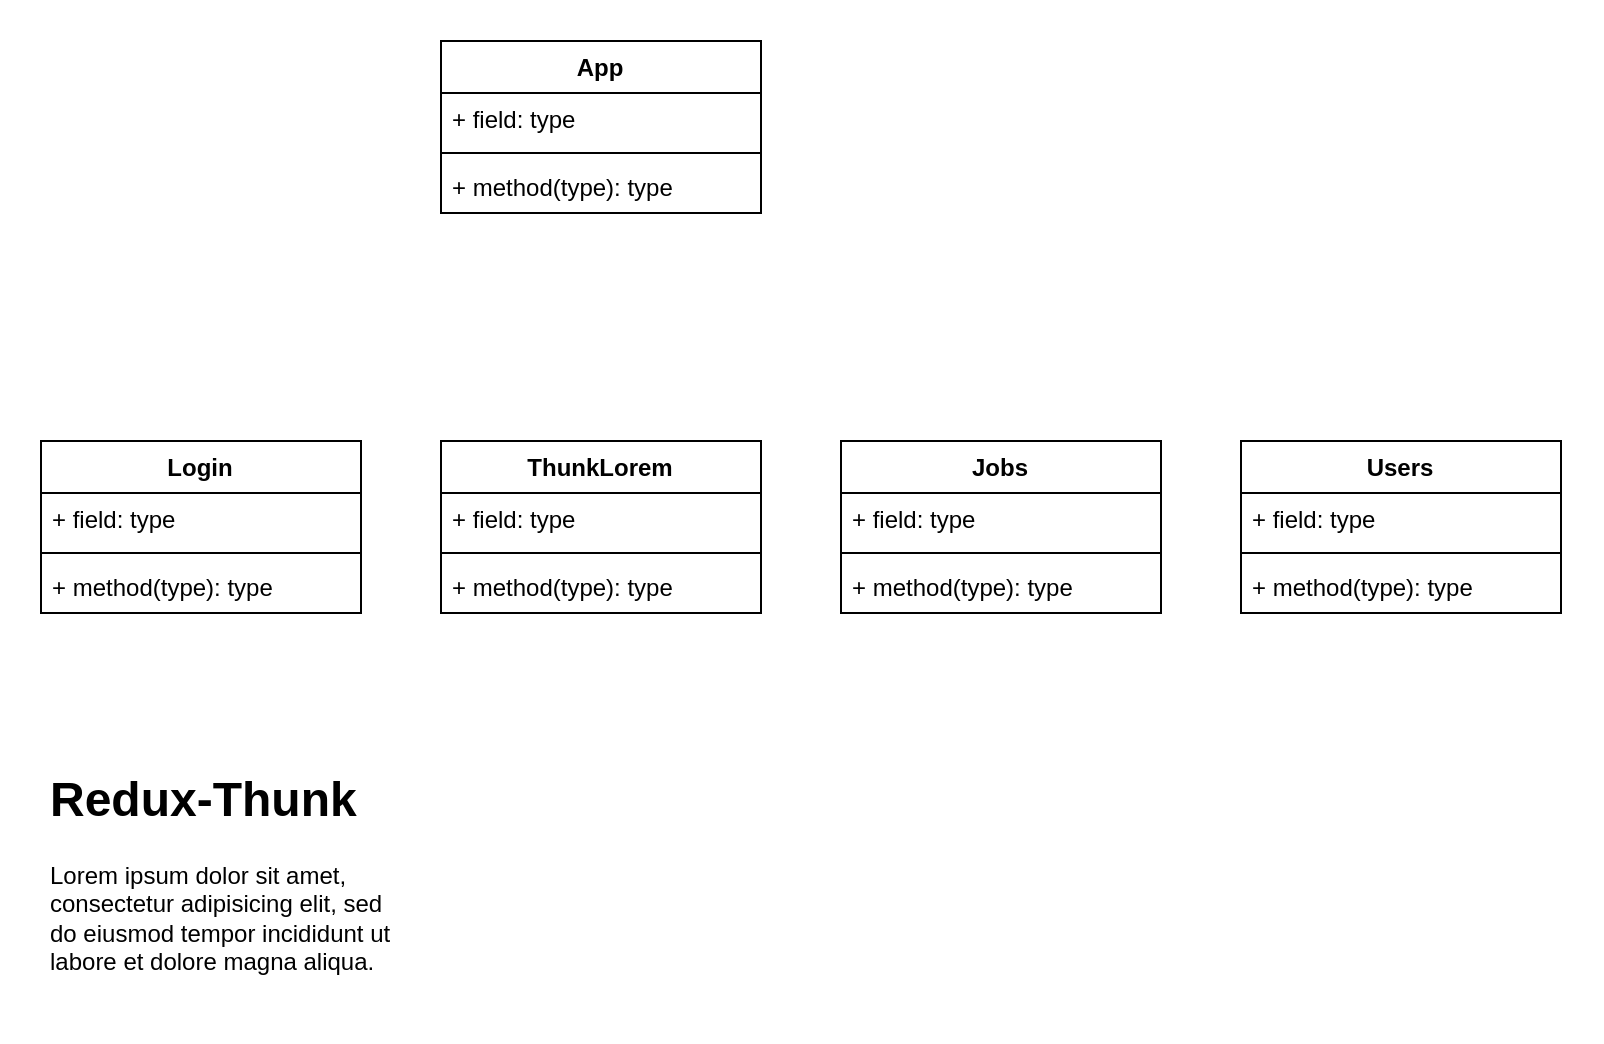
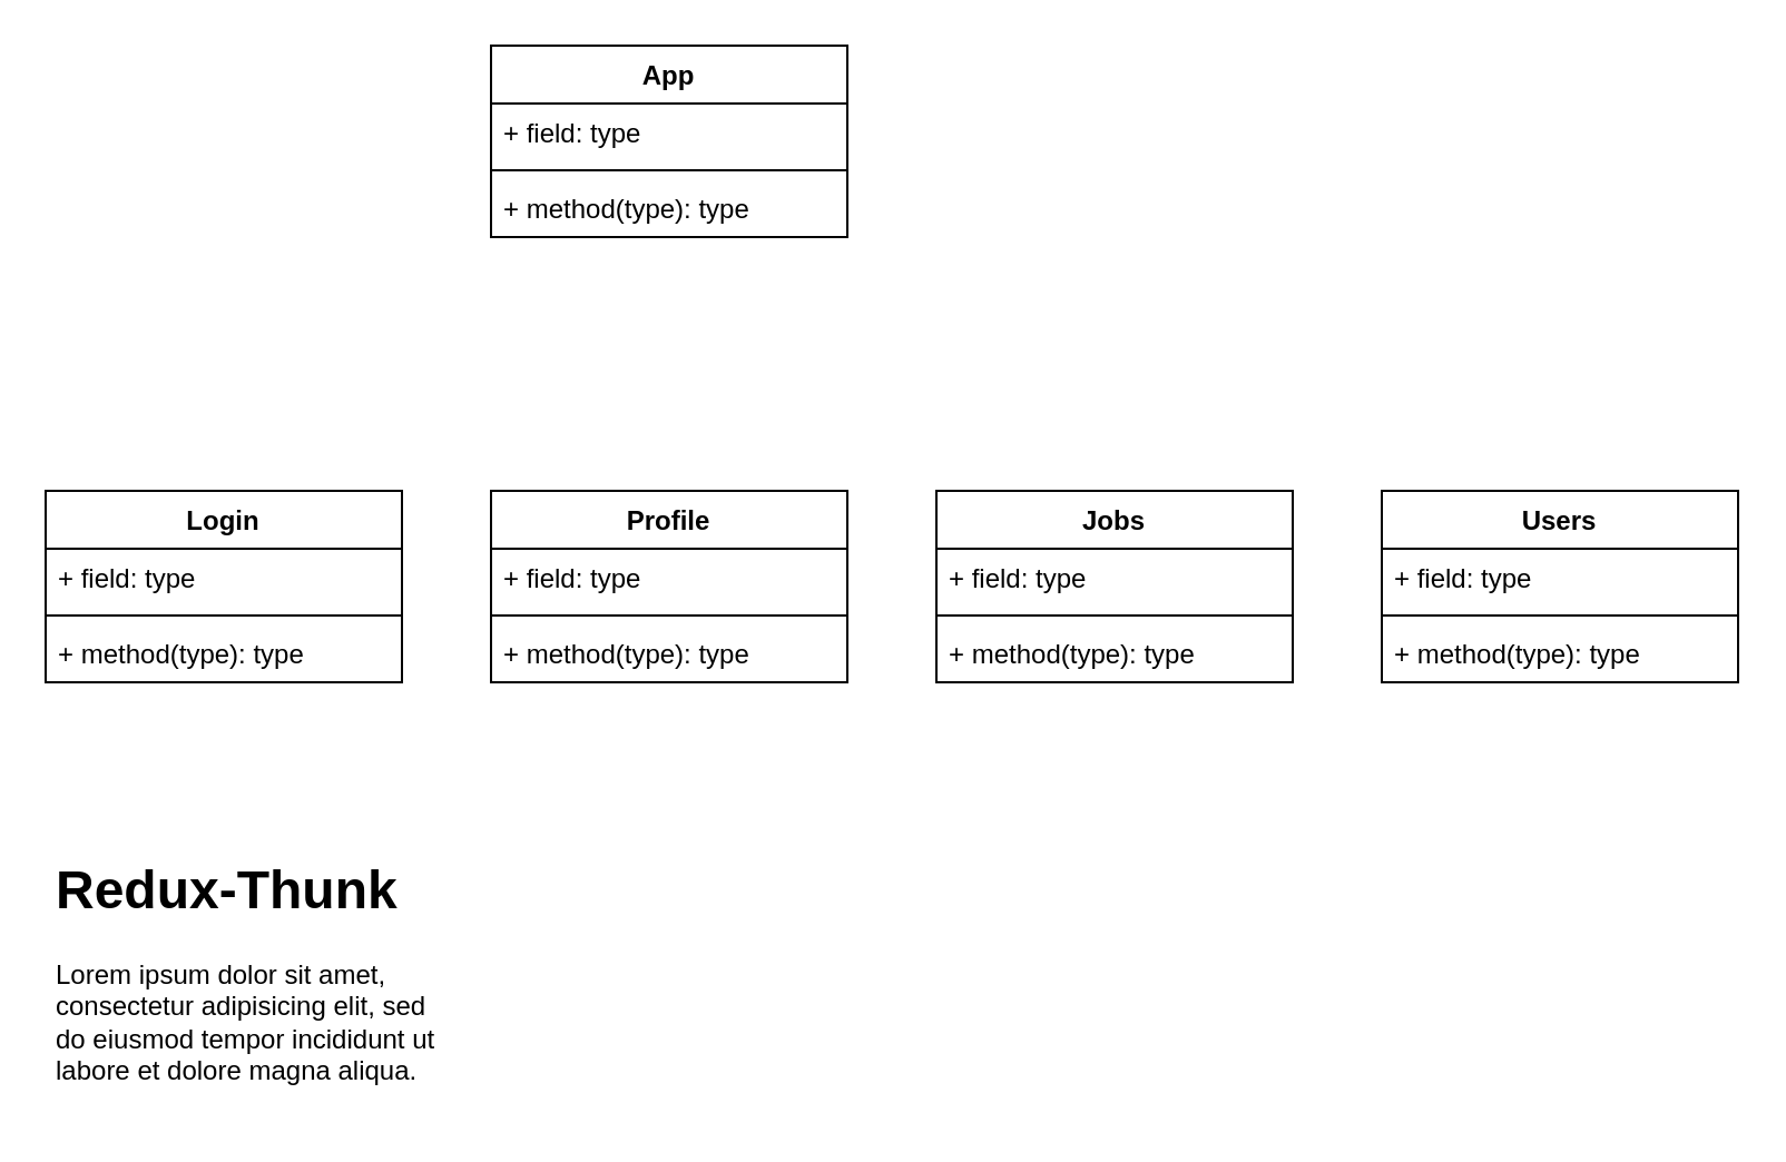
- <mxCell id="10" value="ThunkLorem" style="swimlane;fontStyle=1;align=center;verticalAlign=top;childLayout=stackLayout;horizontal=1;startSize=26;horizontalStack=0;resizeParent=1;resizeParentMax=0;resizeLast=0;collapsible=1;marginBottom=0;" vertex="1" parent="1"><mxGeometry x="220" y="220" width="160" height="86" as="geometry" /></mxCell>
+ <mxCell id="10" value="Profile" style="swimlane;fontStyle=1;align=center;verticalAlign=top;childLayout=stackLayout;horizontal=1;startSize=26;horizontalStack=0;resizeParent=1;resizeParentMax=0;resizeLast=0;collapsible=1;marginBottom=0;" vertex="1" parent="1"><mxGeometry x="220" y="220" width="160" height="86" as="geometry" /></mxCell>
